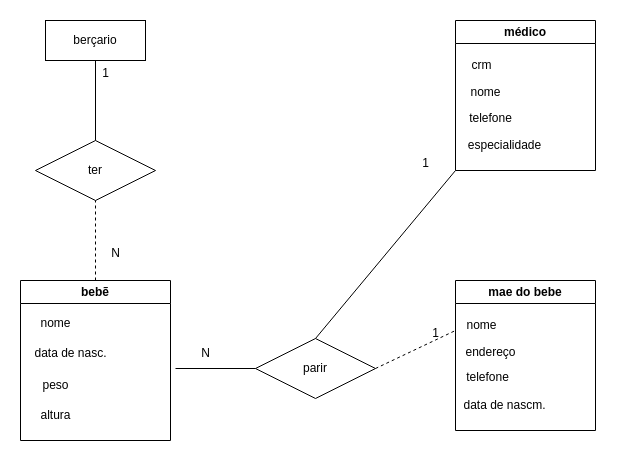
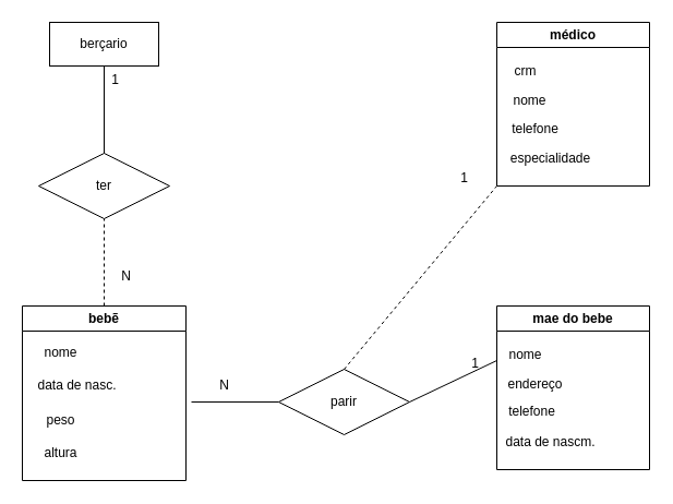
- <mxCell id="20" value="" style="endArrow=none;html=1;rounded=0;entryX=0;entryY=1;entryDx=0;entryDy=0;exitX=0.5;exitY=0;exitDx=0;exitDy=0;" parent="1" source="9" target="15" edge="1"><mxGeometry width="50" height="50" relative="1" as="geometry"><mxPoint x="305" y="250" as="sourcePoint" /><mxPoint x="355" y="200" as="targetPoint" /></mxGeometry></mxCell>
+ <mxCell id="20" value="" style="endArrow=none;html=1;rounded=0;entryX=0;entryY=1;entryDx=0;entryDy=0;exitX=0.5;exitY=0;exitDx=0;exitDy=0;dashed=1;" parent="1" source="9" target="15" edge="1"><mxGeometry width="50" height="50" relative="1" as="geometry"><mxPoint x="305" y="250" as="sourcePoint" /><mxPoint x="355" y="200" as="targetPoint" /></mxGeometry></mxCell>
- <mxCell id="21" value="" style="endArrow=none;html=1;rounded=0;entryX=0;entryY=-0.233;entryDx=0;entryDy=0;entryPerimeter=0;exitX=1;exitY=0.5;exitDx=0;exitDy=0;dashed=1;" parent="1" source="9" target="12" edge="1"><mxGeometry width="50" height="50" relative="1" as="geometry"><mxPoint x="305" y="250" as="sourcePoint" /><mxPoint x="355" y="200" as="targetPoint" /></mxGeometry></mxCell>
+ <mxCell id="21" value="" style="endArrow=none;html=1;rounded=0;entryX=0;entryY=-0.233;entryDx=0;entryDy=0;entryPerimeter=0;exitX=1;exitY=0.5;exitDx=0;exitDy=0;" parent="1" source="9" target="12" edge="1"><mxGeometry width="50" height="50" relative="1" as="geometry"><mxPoint x="305" y="250" as="sourcePoint" /><mxPoint x="355" y="200" as="targetPoint" /></mxGeometry></mxCell>
